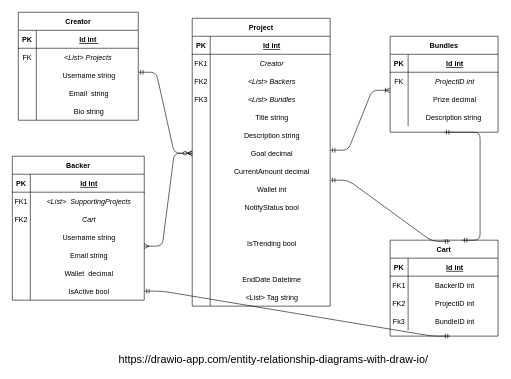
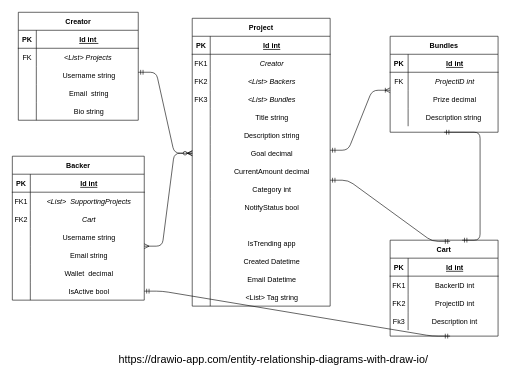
- <mxCell id="29" value="Wallet int" style="shape=partialRectangle;overflow=hidden;connectable=0;fillColor=none;top=0;left=0;bottom=0;right=0;align=center;spacingLeft=6;fontStyle=0" parent="27" vertex="1"><mxGeometry x="30" width="200" height="30" as="geometry" /></mxCell>
+ <mxCell id="29" value="Category int" style="shape=partialRectangle;overflow=hidden;connectable=0;fillColor=none;top=0;left=0;bottom=0;right=0;align=center;spacingLeft=6;fontStyle=0" parent="27" vertex="1"><mxGeometry x="30" width="200" height="30" as="geometry" /></mxCell>
- <mxCell id="37" value="IsTrending bool" style="shape=partialRectangle;overflow=hidden;connectable=0;fillColor=none;top=0;left=0;bottom=0;right=0;align=center;spacingLeft=6;fontStyle=0" parent="35" vertex="1"><mxGeometry x="30" width="200" height="30" as="geometry" /></mxCell>
+ <mxCell id="37" value="IsTrending app" style="shape=partialRectangle;overflow=hidden;connectable=0;fillColor=none;top=0;left=0;bottom=0;right=0;align=center;spacingLeft=6;fontStyle=0" parent="35" vertex="1"><mxGeometry x="30" width="200" height="30" as="geometry" /></mxCell>
+ <mxCell id="40" value="Created Datetime" style="shape=partialRectangle;overflow=hidden;connectable=0;fillColor=none;top=0;left=0;bottom=0;right=0;align=center;spacingLeft=6;fontStyle=0" parent="38" vertex="1"><mxGeometry x="30" width="200" height="30" as="geometry" /></mxCell>
- <mxCell id="43" value="EndDate Datetime" style="shape=partialRectangle;overflow=hidden;connectable=0;fillColor=none;top=0;left=0;bottom=0;right=0;align=center;spacingLeft=6;fontStyle=0" parent="41" vertex="1"><mxGeometry x="30" width="200" height="30" as="geometry" /></mxCell>
+ <mxCell id="43" value="Email Datetime" style="shape=partialRectangle;overflow=hidden;connectable=0;fillColor=none;top=0;left=0;bottom=0;right=0;align=center;spacingLeft=6;fontStyle=0" parent="41" vertex="1"><mxGeometry x="30" width="200" height="30" as="geometry" /></mxCell>
- <mxCell id="110" value="BundleID int" style="shape=partialRectangle;connectable=0;fillColor=none;top=0;left=0;bottom=0;right=0;align=center;spacingLeft=6;overflow=hidden;" parent="108" vertex="1"><mxGeometry x="30" width="150" height="30" as="geometry" /></mxCell>
+ <mxCell id="110" value="Description int" style="shape=partialRectangle;connectable=0;fillColor=none;top=0;left=0;bottom=0;right=0;align=center;spacingLeft=6;overflow=hidden;" parent="108" vertex="1"><mxGeometry x="30" width="150" height="30" as="geometry" /></mxCell>
